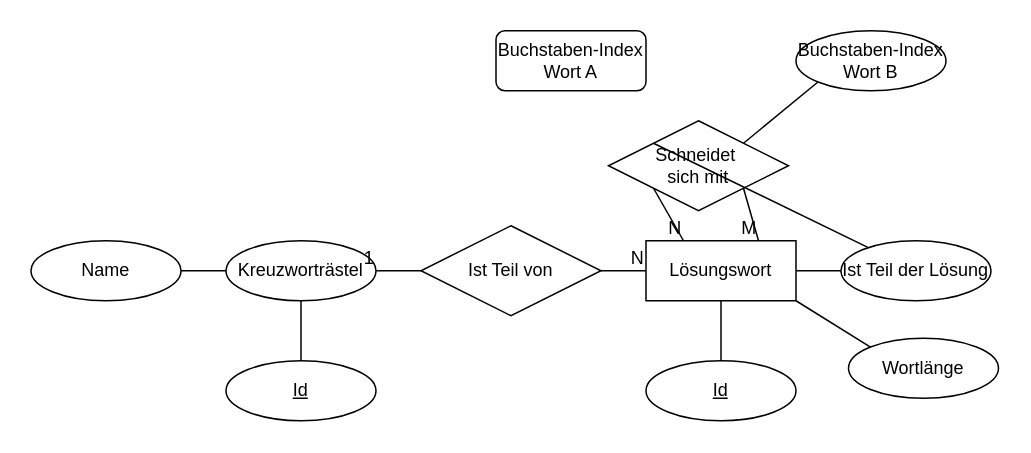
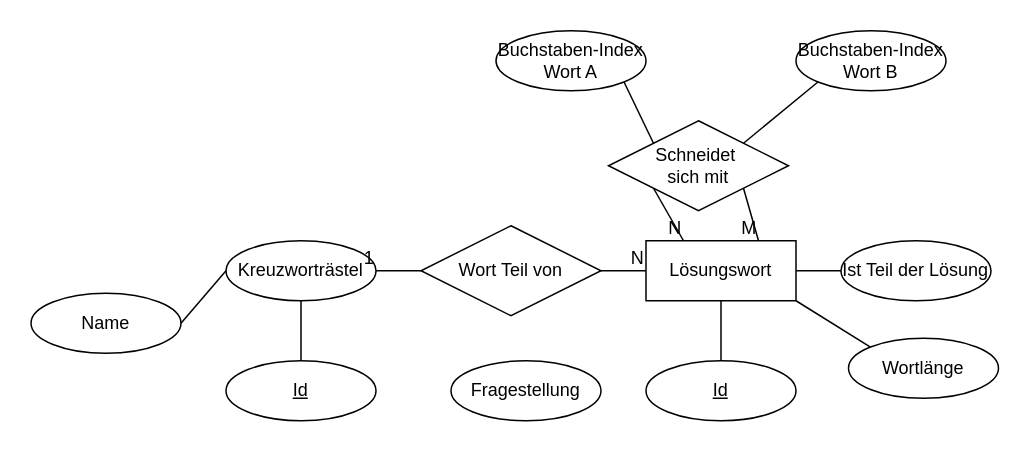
- <mxCell id="18" value="&lt;div&gt;Buchstaben-Index&lt;/div&gt;&lt;div&gt;Wort A&lt;/div&gt;" style="whiteSpace=wrap;html=1;align=center;rounded=1;" parent="1" vertex="1"><mxGeometry x="330" y="20" width="100" height="40" as="geometry" /></mxCell>
+ <mxCell id="18" value="&lt;div&gt;Buchstaben-Index&lt;/div&gt;&lt;div&gt;Wort A&lt;/div&gt;" style="ellipse;whiteSpace=wrap;html=1;align=center;" parent="1" vertex="1"><mxGeometry x="330" y="20" width="100" height="40" as="geometry" /></mxCell>
- <mxCell id="19" value="" style="endArrow=none;html=1;rounded=0;exitX=0;exitY=0;exitDx=0;exitDy=0;" parent="1" source="13" target="22" edge="1"><mxGeometry relative="1" as="geometry"><mxPoint x="200" y="280" as="sourcePoint" /><mxPoint x="200" y="230" as="targetPoint" /></mxGeometry></mxCell>
+ <mxCell id="19" value="" style="endArrow=none;html=1;rounded=0;exitX=0;exitY=0;exitDx=0;exitDy=0;entryX=1;entryY=1;entryDx=0;entryDy=0;" parent="1" source="13" target="18" edge="1"><mxGeometry relative="1" as="geometry"><mxPoint x="200" y="280" as="sourcePoint" /><mxPoint x="200" y="230" as="targetPoint" /></mxGeometry></mxCell>
- <mxCell id="4" value="Name" style="ellipse;whiteSpace=wrap;html=1;align=center;" parent="1" vertex="1"><mxGeometry x="20" y="160" width="100" height="40" as="geometry" /></mxCell>
+ <mxCell id="4" value="Name" style="ellipse;whiteSpace=wrap;html=1;align=center;" parent="1" vertex="1"><mxGeometry x="20" y="195" width="100" height="40" as="geometry" /></mxCell>
- <mxCell id="8" value="Ist Teil von" style="shape=rhombus;perimeter=rhombusPerimeter;whiteSpace=wrap;html=1;align=center;" parent="1" vertex="1"><mxGeometry x="280" y="150" width="120" height="60" as="geometry" /></mxCell>
+ <mxCell id="8" value="Wort Teil von" style="shape=rhombus;perimeter=rhombusPerimeter;whiteSpace=wrap;html=1;align=center;" parent="1" vertex="1"><mxGeometry x="280" y="150" width="120" height="60" as="geometry" /></mxCell>
+ <mxCell id="28" value="Fragestellung" style="ellipse;whiteSpace=wrap;html=1;align=center;" vertex="1" parent="1"><mxGeometry x="300" y="240" width="100" height="40" as="geometry" /></mxCell>
